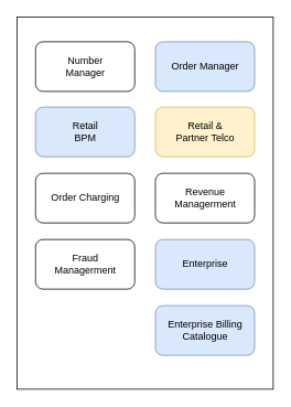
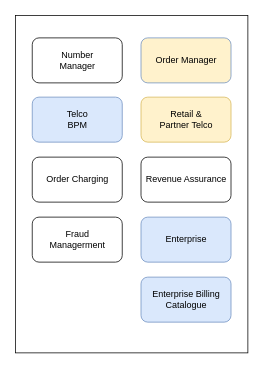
- <mxCell id="4" value="Order Manager" style="rounded=1;whiteSpace=wrap;html=1;fillColor=#dae8fc;strokeColor=#6c8ebf;" vertex="1" parent="1"><mxGeometry x="187.5" y="50" width="120" height="60" as="geometry" /></mxCell>
+ <mxCell id="4" value="Order Manager" style="rounded=1;whiteSpace=wrap;html=1;fillColor=#fff2cc;strokeColor=#6c8ebf;" vertex="1" parent="1"><mxGeometry x="187.5" y="50" width="120" height="60" as="geometry" /></mxCell>
- <mxCell id="5" value="&lt;div&gt;Retail &lt;br&gt;&lt;/div&gt;&lt;div&gt;BPM&lt;/div&gt;" style="rounded=1;whiteSpace=wrap;html=1;fillColor=#dae8fc;strokeColor=#6c8ebf;" vertex="1" parent="1"><mxGeometry x="42.5" y="129" width="120" height="60" as="geometry" /></mxCell>
+ <mxCell id="5" value="&lt;div&gt;Telco &lt;br&gt;&lt;/div&gt;&lt;div&gt;BPM&lt;/div&gt;" style="rounded=1;whiteSpace=wrap;html=1;fillColor=#dae8fc;strokeColor=#6c8ebf;" vertex="1" parent="1"><mxGeometry x="42.5" y="129" width="120" height="60" as="geometry" /></mxCell>
- <mxCell id="8" value="Revenue Managerment" style="rounded=1;whiteSpace=wrap;html=1;" vertex="1" parent="1"><mxGeometry x="187.5" y="209" width="120" height="60" as="geometry" /></mxCell>
+ <mxCell id="8" value="Revenue Assurance" style="rounded=1;whiteSpace=wrap;html=1;" vertex="1" parent="1"><mxGeometry x="187.5" y="209" width="120" height="60" as="geometry" /></mxCell>
